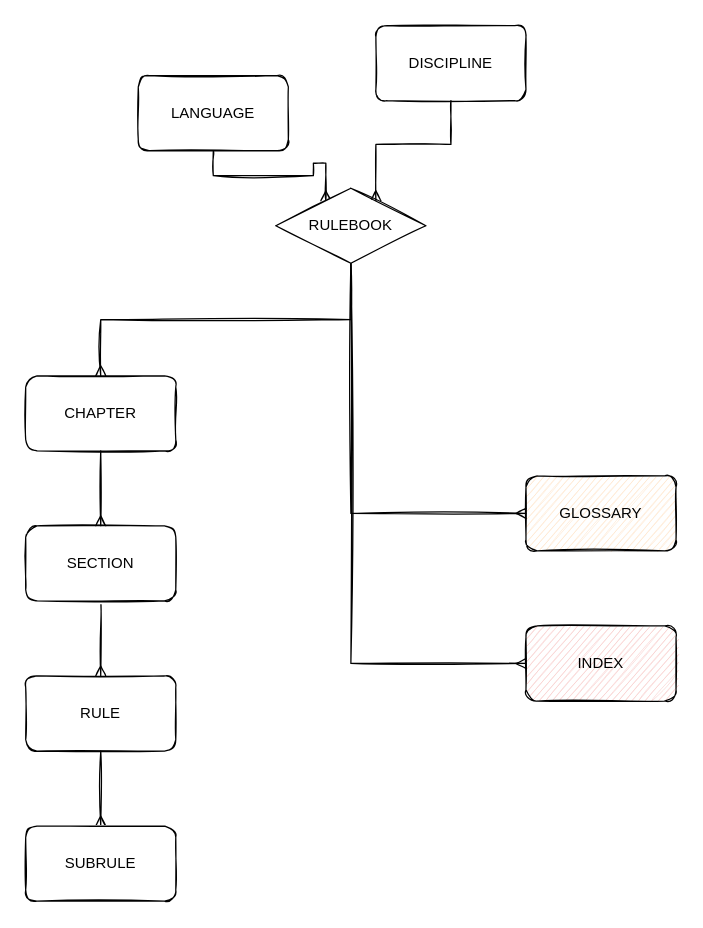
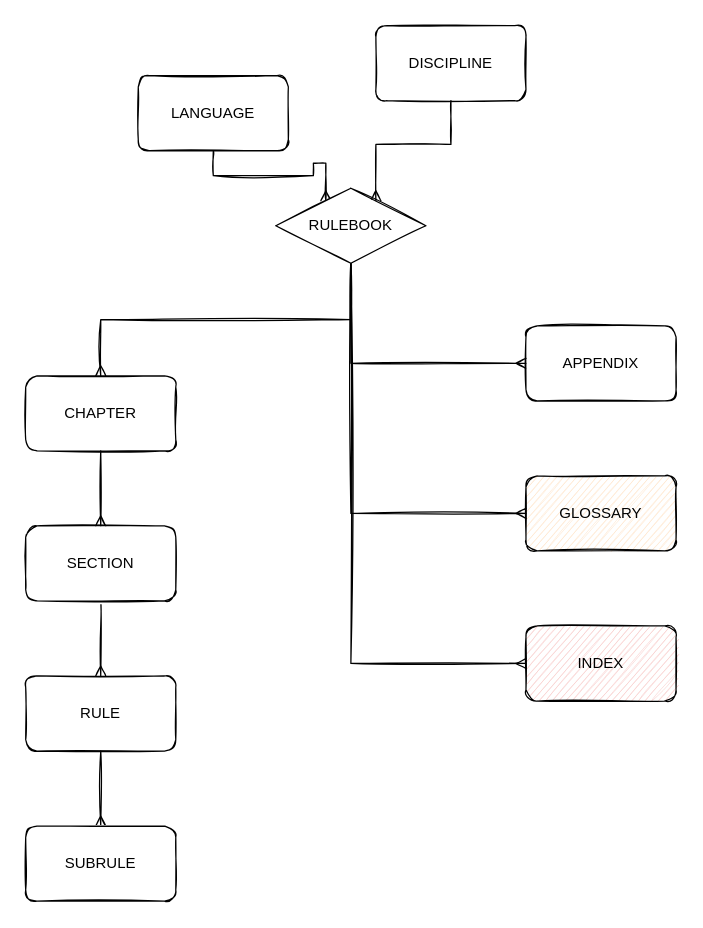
+ <mxCell id="8" style="edgeStyle=orthogonalEdgeStyle;rounded=0;sketch=1;orthogonalLoop=1;jettySize=auto;html=1;exitX=0.5;exitY=1;exitDx=0;exitDy=0;entryX=0;entryY=0.5;entryDx=0;entryDy=0;endArrow=ERmany;endFill=0;" edge="1" parent="1" source="10" target="18"><mxGeometry relative="1" as="geometry" /></mxCell>
+ <mxCell id="18" value="APPENDIX" style="rounded=1;whiteSpace=wrap;html=1;sketch=1;" vertex="1" parent="1"><mxGeometry x="420" y="260" width="120" height="60" as="geometry" /></mxCell>
